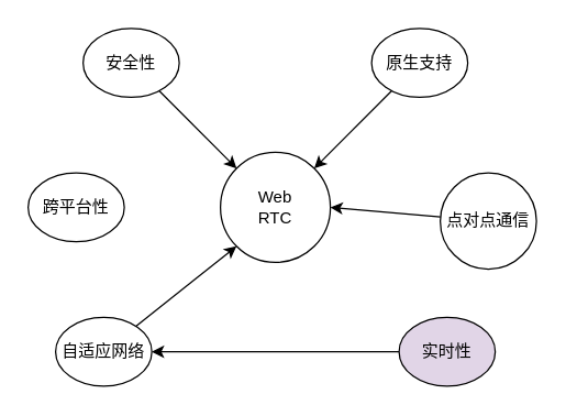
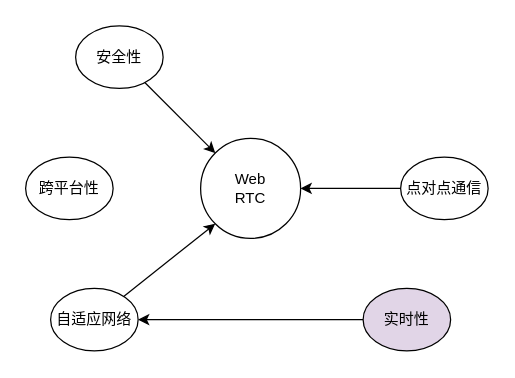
- <mxCell id="4" value="原生支持" style="ellipse;whiteSpace=wrap;html=1;" vertex="1" parent="1"><mxGeometry x="270" y="20" width="70" height="50" as="geometry" /></mxCell>
- <mxCell id="3" style="edgeStyle=none;html=1;" edge="1" parent="1" source="4" target="2"><mxGeometry relative="1" as="geometry" /></mxCell>
- <mxCell id="6" value="点对点通信" style="ellipse;whiteSpace=wrap;html=1;" vertex="1" parent="1"><mxGeometry x="320" y="125" width="70" height="70" as="geometry" /></mxCell>
+ <mxCell id="6" value="点对点通信" style="ellipse;whiteSpace=wrap;html=1;" vertex="1" parent="1"><mxGeometry x="320" y="125" width="70" height="50" as="geometry" /></mxCell>
